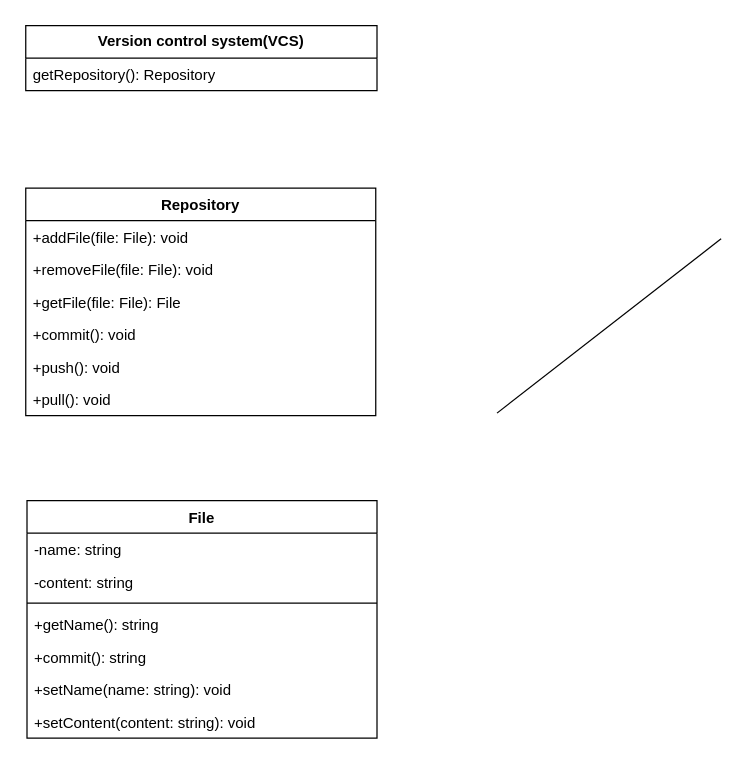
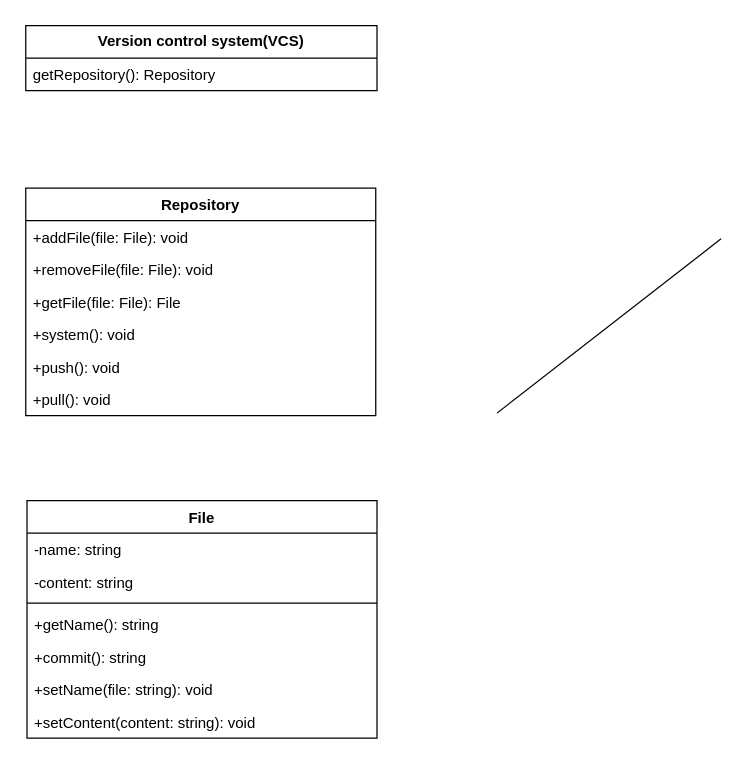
- <mxCell id="8" value="+commit(): void" style="text;strokeColor=none;fillColor=none;align=left;verticalAlign=top;spacingLeft=4;spacingRight=4;overflow=hidden;rotatable=0;points=[[0,0.5],[1,0.5]];portConstraint=eastwest;whiteSpace=wrap;html=1;" vertex="1" parent="4"><mxGeometry y="104" width="280" height="26" as="geometry" /></mxCell>
+ <mxCell id="8" value="+system(): void" style="text;strokeColor=none;fillColor=none;align=left;verticalAlign=top;spacingLeft=4;spacingRight=4;overflow=hidden;rotatable=0;points=[[0,0.5],[1,0.5]];portConstraint=eastwest;whiteSpace=wrap;html=1;" vertex="1" parent="4"><mxGeometry y="104" width="280" height="26" as="geometry" /></mxCell>
- <mxCell id="18" value="+setName(name: string): void" style="text;strokeColor=none;fillColor=none;align=left;verticalAlign=top;spacingLeft=4;spacingRight=4;overflow=hidden;rotatable=0;points=[[0,0.5],[1,0.5]];portConstraint=eastwest;whiteSpace=wrap;html=1;" vertex="1" parent="12"><mxGeometry y="138" width="280" height="26" as="geometry" /></mxCell>
+ <mxCell id="18" value="+setName(file: string): void" style="text;strokeColor=none;fillColor=none;align=left;verticalAlign=top;spacingLeft=4;spacingRight=4;overflow=hidden;rotatable=0;points=[[0,0.5],[1,0.5]];portConstraint=eastwest;whiteSpace=wrap;html=1;" vertex="1" parent="12"><mxGeometry y="138" width="280" height="26" as="geometry" /></mxCell>
